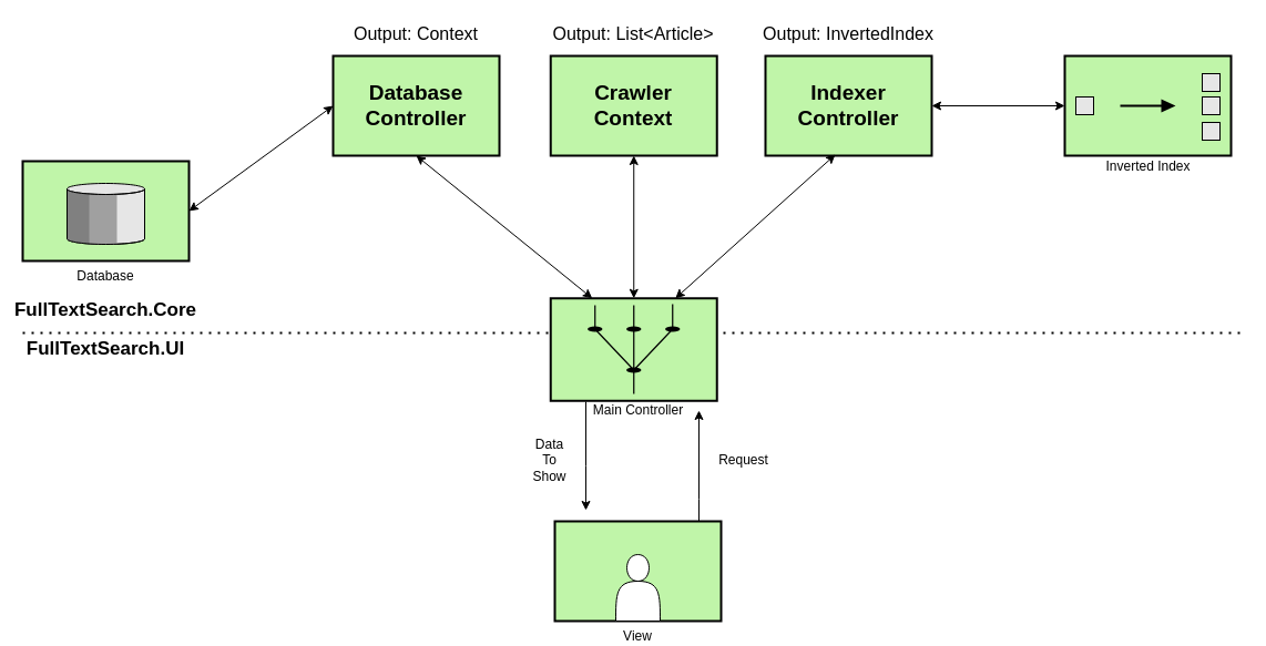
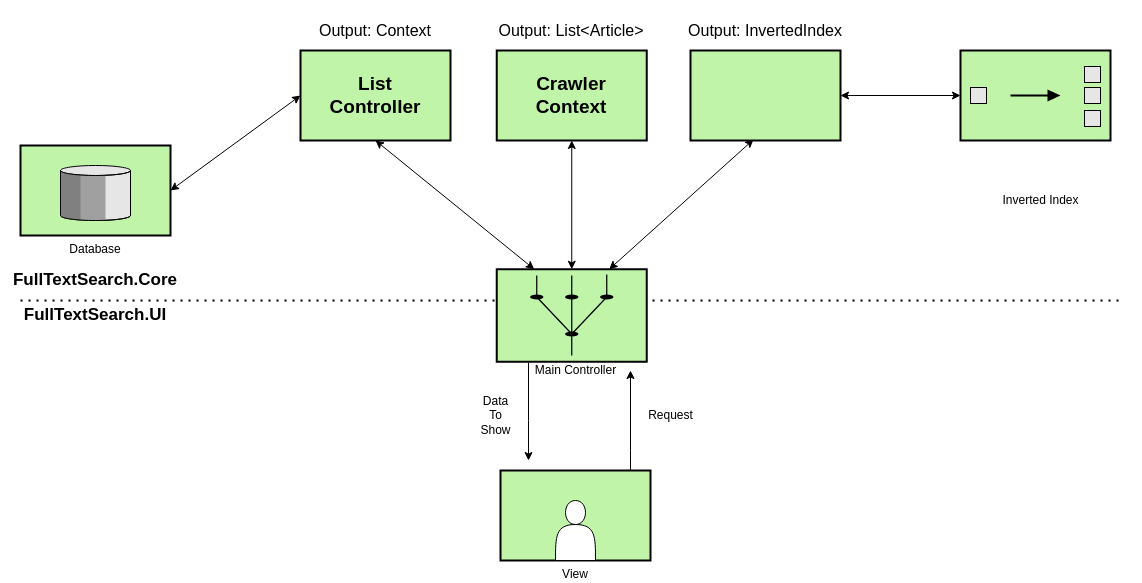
- <mxCell id="16" value="Database Controller" style="text;html=1;strokeColor=none;fillColor=none;align=center;verticalAlign=middle;whiteSpace=wrap;rounded=0;fontStyle=1;fontSize=19;" vertex="1" parent="1"><mxGeometry x="325" y="75" width="100" height="40" as="geometry" /></mxCell>
+ <mxCell id="16" value="List Controller" style="text;html=1;strokeColor=none;fillColor=none;align=center;verticalAlign=middle;whiteSpace=wrap;rounded=0;fontStyle=1;fontSize=19;" vertex="1" parent="1"><mxGeometry x="325" y="75" width="100" height="40" as="geometry" /></mxCell>
- <mxCell id="17" value="Indexer Controller" style="text;html=1;strokeColor=none;fillColor=none;align=center;verticalAlign=middle;whiteSpace=wrap;rounded=0;fontStyle=1;fontSize=19;" vertex="1" parent="1"><mxGeometry x="715" y="75" width="100" height="40" as="geometry" /></mxCell>
- <mxCell id="8" value="Inverted Index" style="text;html=1;align=center;verticalAlign=middle;resizable=0;points=[];autosize=1;strokeColor=none;" vertex="1" parent="1"><mxGeometry x="990" y="140" width="90" height="20" as="geometry" /></mxCell>
+ <mxCell id="8" value="Inverted Index" style="text;html=1;align=center;verticalAlign=middle;resizable=0;points=[];autosize=1;strokeColor=none;" vertex="1" parent="1"><mxGeometry x="995" y="190" width="90" height="20" as="geometry" /></mxCell>
